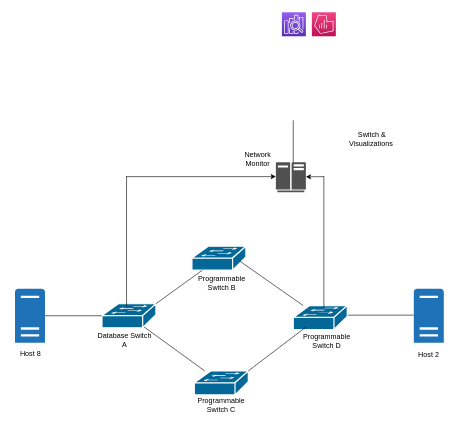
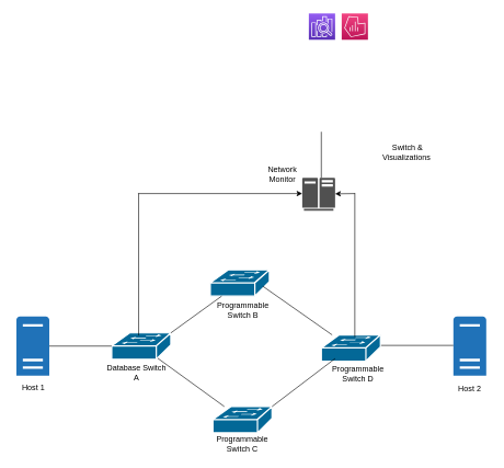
- <mxCell id="15" value="Host 8" style="text;html=1;strokeColor=none;fillColor=none;align=center;verticalAlign=middle;whiteSpace=wrap;rounded=0;" parent="1" vertex="1"><mxGeometry x="20" y="575" width="60" height="30" as="geometry" /></mxCell>
+ <mxCell id="15" value="Host 1" style="text;html=1;strokeColor=none;fillColor=none;align=center;verticalAlign=middle;whiteSpace=wrap;rounded=0;" parent="1" vertex="1"><mxGeometry x="20" y="575" width="60" height="30" as="geometry" /></mxCell>
